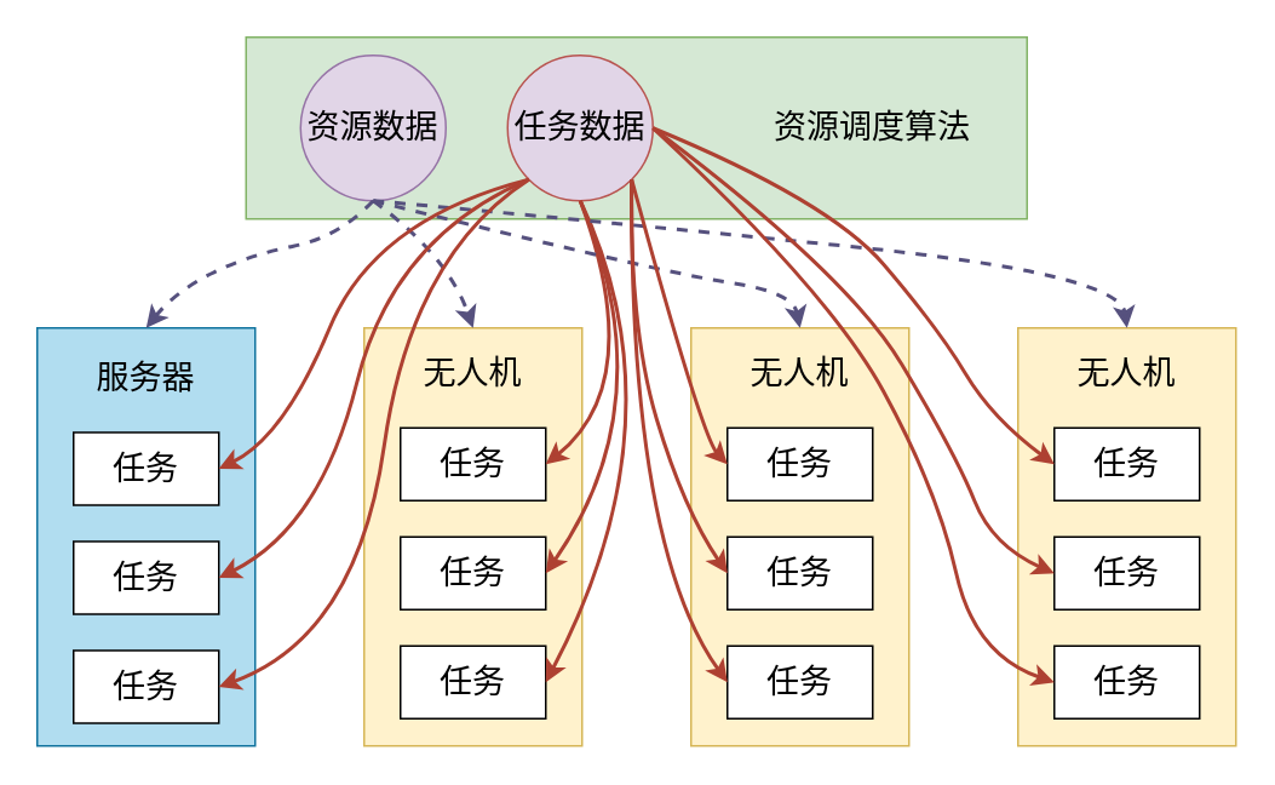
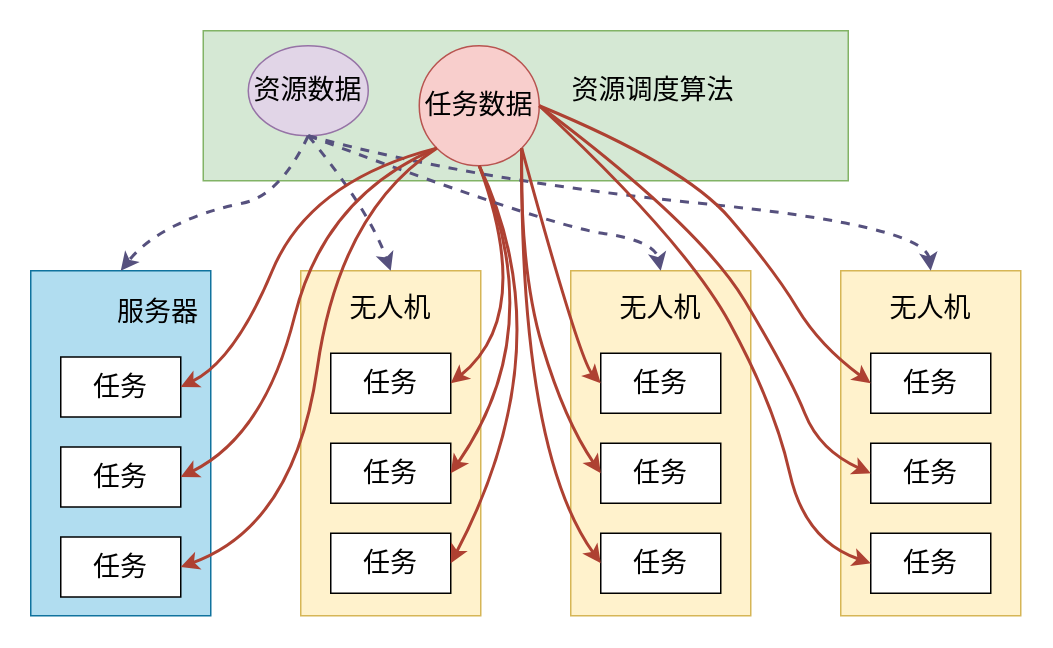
- <mxCell id="4" value="&lt;span style=&quot;font-size: 18px&quot;&gt;资源数据&lt;/span&gt;" style="ellipse;whiteSpace=wrap;html=1;aspect=fixed;fillColor=#e1d5e7;strokeColor=#9673a6;" vertex="1" parent="1"><mxGeometry x="165" y="30" width="80" height="80" as="geometry" /></mxCell>
+ <mxCell id="4" value="&lt;span style=&quot;font-size: 18px&quot;&gt;资源数据&lt;/span&gt;" style="ellipse;whiteSpace=wrap;html=1;aspect=fixed;fillColor=#e1d5e7;strokeColor=#9673a6;" vertex="1" parent="1"><mxGeometry x="165" y="30" width="80" height="60" as="geometry" /></mxCell>
- <mxCell id="3" value="&lt;span style=&quot;font-size: 18px&quot;&gt;任务数据&lt;/span&gt;" style="ellipse;whiteSpace=wrap;html=1;aspect=fixed;fillColor=#e1d5e7;strokeColor=#b85450;" vertex="1" parent="1"><mxGeometry x="279" y="30" width="80" height="80" as="geometry" /></mxCell>
+ <mxCell id="3" value="&lt;span style=&quot;font-size: 18px&quot;&gt;任务数据&lt;/span&gt;" style="ellipse;whiteSpace=wrap;html=1;aspect=fixed;fillColor=#f8cecc;strokeColor=#b85450;" vertex="1" parent="1"><mxGeometry x="279" y="30" width="80" height="80" as="geometry" /></mxCell>
- <mxCell id="5" value="资源调度算法" style="text;html=1;strokeColor=none;fillColor=none;align=center;verticalAlign=middle;whiteSpace=wrap;rounded=0;fontSize=18;" vertex="1" parent="1"><mxGeometry x="425" y="55" width="110" height="30" as="geometry" /></mxCell>
+ <mxCell id="5" value="资源调度算法" style="text;html=1;strokeColor=none;fillColor=none;align=center;verticalAlign=middle;whiteSpace=wrap;rounded=0;fontSize=18;" vertex="1" parent="1"><mxGeometry x="380" y="45" width="110" height="30" as="geometry" /></mxCell>
- <mxCell id="32" value="服务器" style="text;html=1;strokeColor=none;fillColor=none;align=center;verticalAlign=middle;whiteSpace=wrap;rounded=0;fontSize=18;" vertex="1" parent="1"><mxGeometry x="50" y="192.5" width="60" height="30" as="geometry" /></mxCell>
+ <mxCell id="32" value="服务器" style="text;html=1;strokeColor=none;fillColor=none;align=center;verticalAlign=middle;whiteSpace=wrap;rounded=0;fontSize=18;" vertex="1" parent="1"><mxGeometry x="75" y="192.5" width="60" height="30" as="geometry" /></mxCell>
